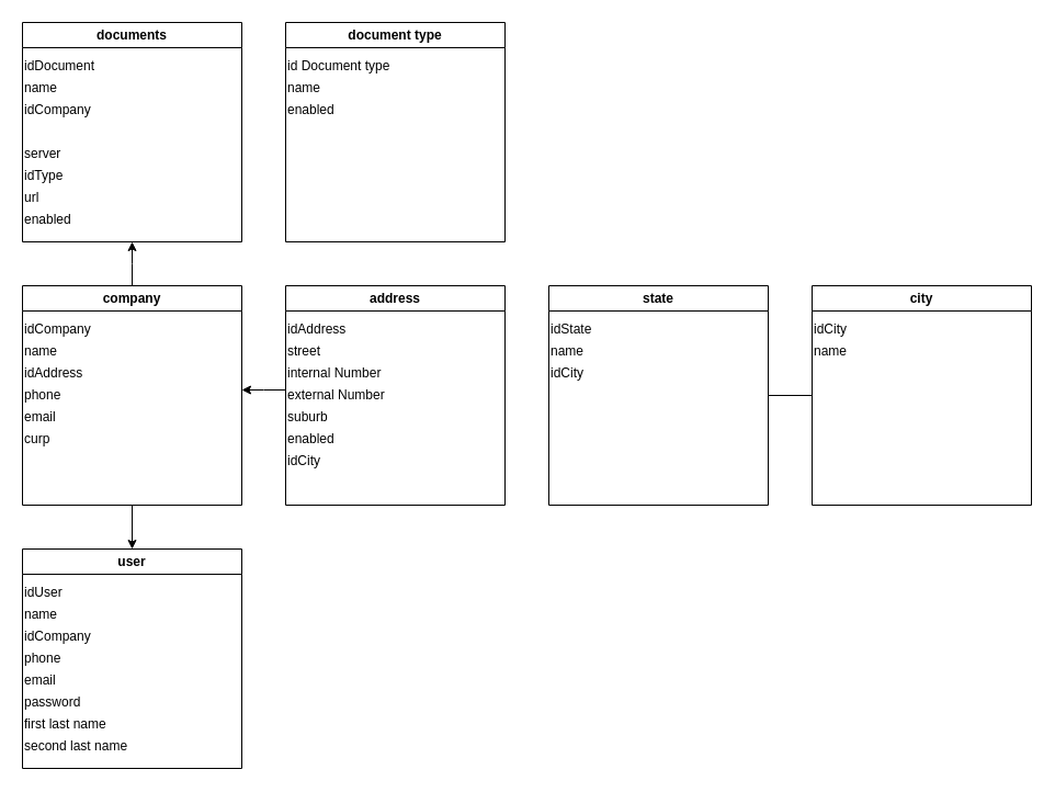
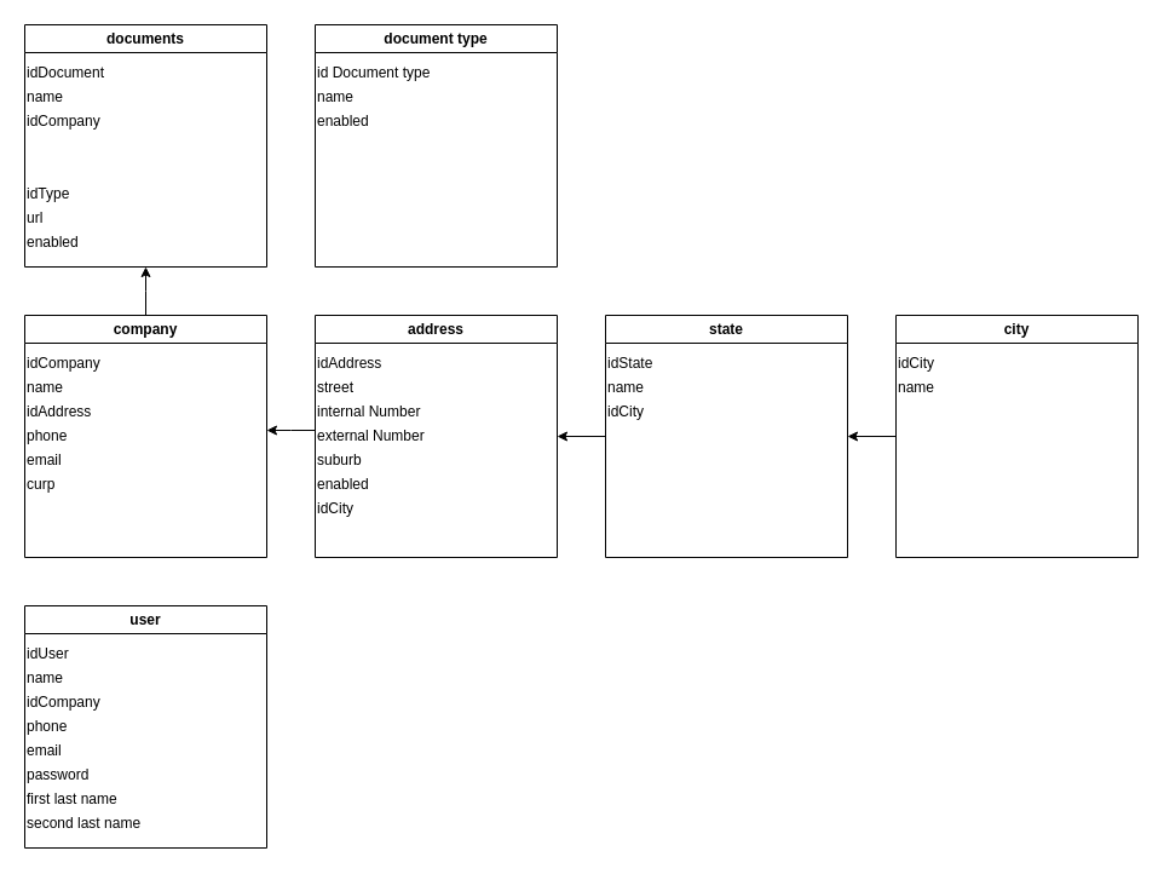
- <mxCell id="42" value="server" style="text;html=1;align=left;verticalAlign=middle;whiteSpace=wrap;rounded=0;" vertex="1" parent="38"><mxGeometry y="110" width="200" height="20" as="geometry" /></mxCell>
+ <mxCell id="24" value="" style="edgeStyle=orthogonalEdgeStyle;rounded=0;orthogonalLoop=1;jettySize=auto;html=1;entryX=1;entryY=0.5;entryDx=0;entryDy=0;" edge="1" parent="1" source="25" target="16"><mxGeometry relative="1" as="geometry" /></mxCell>
- <mxCell id="20" value="" style="edgeStyle=orthogonalEdgeStyle;rounded=0;orthogonalLoop=1;jettySize=auto;html=1;entryX=1;entryY=0.5;entryDx=0;entryDy=0;endArrow=none;" edge="1" parent="1" source="21" target="25"><mxGeometry relative="1" as="geometry" /></mxCell>
+ <mxCell id="20" value="" style="edgeStyle=orthogonalEdgeStyle;rounded=0;orthogonalLoop=1;jettySize=auto;html=1;entryX=1;entryY=0.5;entryDx=0;entryDy=0;" edge="1" parent="1" source="21" target="25"><mxGeometry relative="1" as="geometry" /></mxCell>
- <mxCell id="2" value="" style="edgeStyle=orthogonalEdgeStyle;rounded=0;orthogonalLoop=1;jettySize=auto;html=1;entryX=0.5;entryY=0;entryDx=0;entryDy=0;" edge="1" parent="1" source="4" target="29"><mxGeometry relative="1" as="geometry" /></mxCell>
